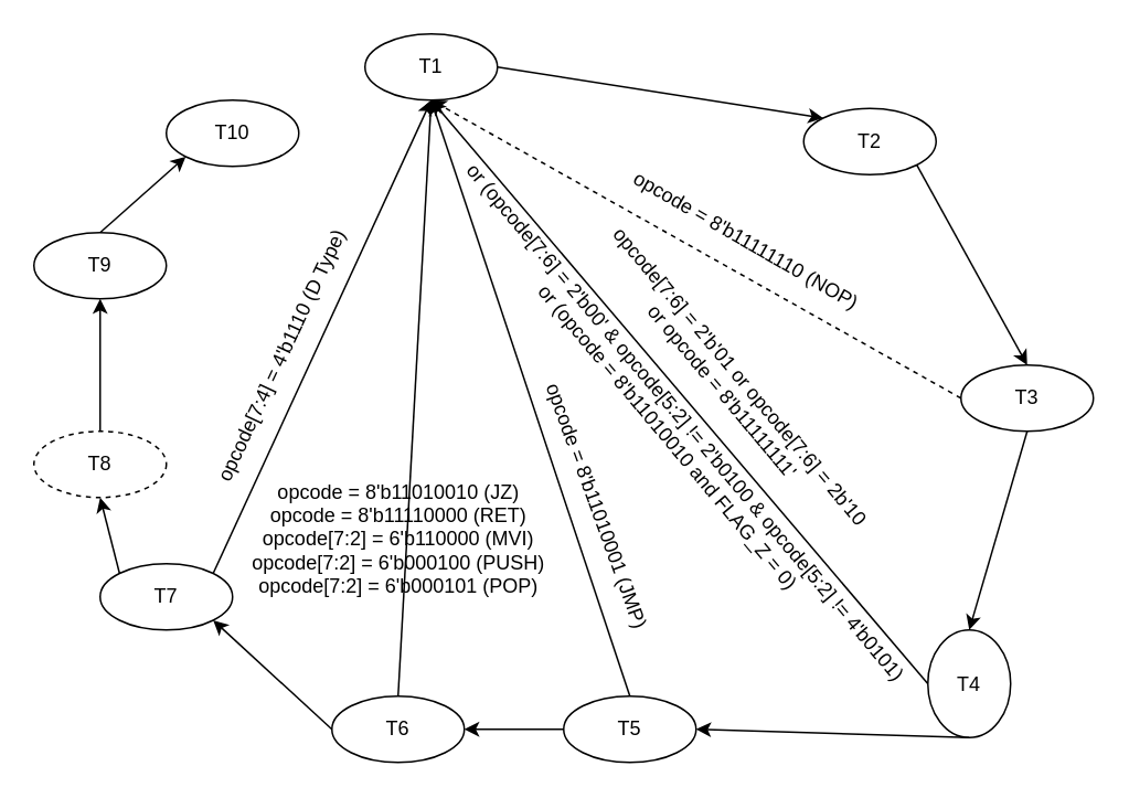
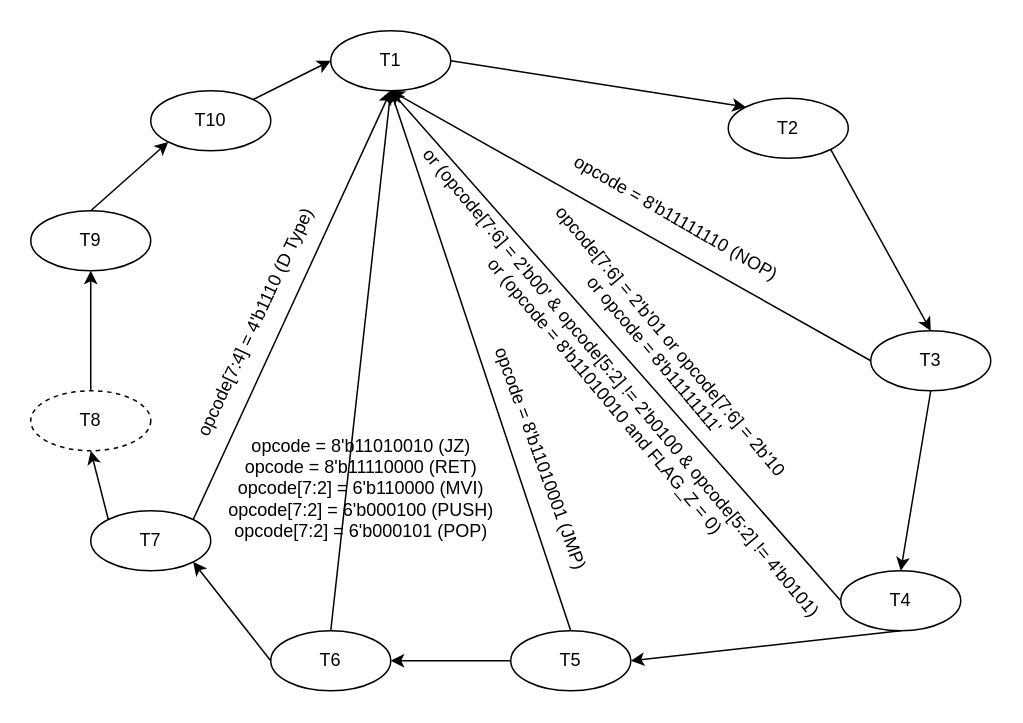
+ <mxCell id="23" value="" style="endArrow=classic;html=1;rounded=0;exitX=1;exitY=0;exitDx=0;exitDy=0;entryX=0;entryY=0.5;entryDx=0;entryDy=0;" edge="1" parent="1" source="11" target="2"><mxGeometry width="50" height="50" relative="1" as="geometry"><mxPoint x="30" y="150" as="sourcePoint" /><mxPoint x="81.716" y="104.142" as="targetPoint" /></mxGeometry></mxCell>
- <mxCell id="15" value="" style="endArrow=classic;html=1;rounded=0;exitX=0;exitY=0.5;exitDx=0;exitDy=0;entryX=0.5;entryY=1;entryDx=0;entryDy=0;dashed=1;" edge="1" parent="1" source="4" target="2"><mxGeometry width="50" height="50" relative="1" as="geometry"><mxPoint x="430" y="190" as="sourcePoint" /><mxPoint x="430" y="230" as="targetPoint" /></mxGeometry></mxCell>
+ <mxCell id="15" value="" style="endArrow=classic;html=1;rounded=0;exitX=0;exitY=0.5;exitDx=0;exitDy=0;entryX=0.5;entryY=1;entryDx=0;entryDy=0;" edge="1" parent="1" source="4" target="2"><mxGeometry width="50" height="50" relative="1" as="geometry"><mxPoint x="430" y="190" as="sourcePoint" /><mxPoint x="430" y="230" as="targetPoint" /></mxGeometry></mxCell>
- <mxCell id="5" value="T4" style="ellipse;whiteSpace=wrap;html=1;" vertex="1" parent="1"><mxGeometry x="560" y="380" width="50" height="65" as="geometry" /></mxCell>
+ <mxCell id="5" value="T4" style="ellipse;whiteSpace=wrap;html=1;" vertex="1" parent="1"><mxGeometry x="560" y="380" width="80" height="40" as="geometry" /></mxCell>
- <mxCell id="7" value="T6" style="ellipse;whiteSpace=wrap;html=1;" vertex="1" parent="1"><mxGeometry x="200" y="420" width="80" height="40" as="geometry" /></mxCell>
+ <mxCell id="7" value="T6" style="ellipse;whiteSpace=wrap;html=1;" vertex="1" parent="1"><mxGeometry x="180" y="420" width="80" height="40" as="geometry" /></mxCell>
